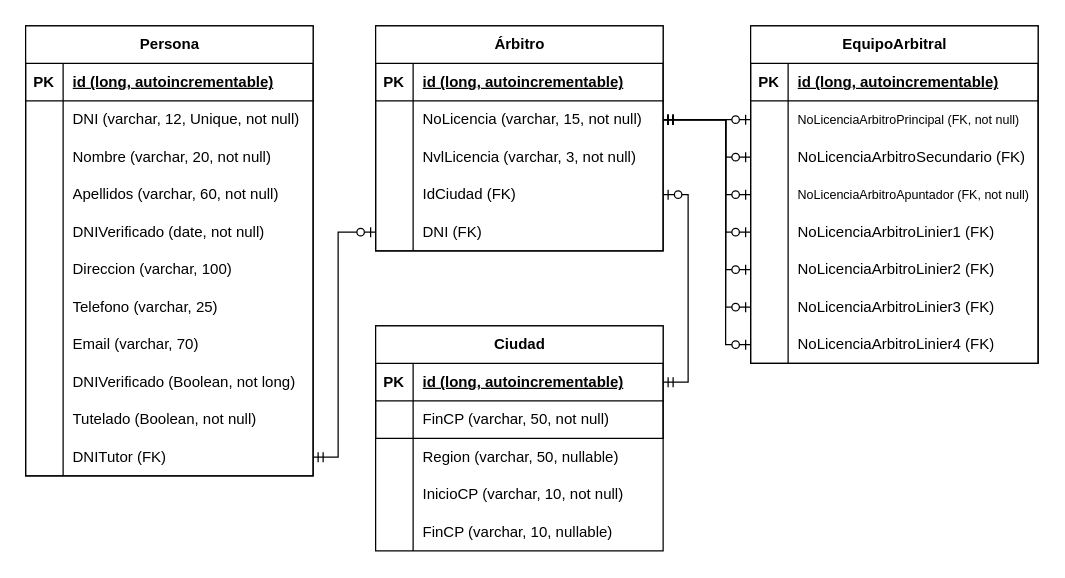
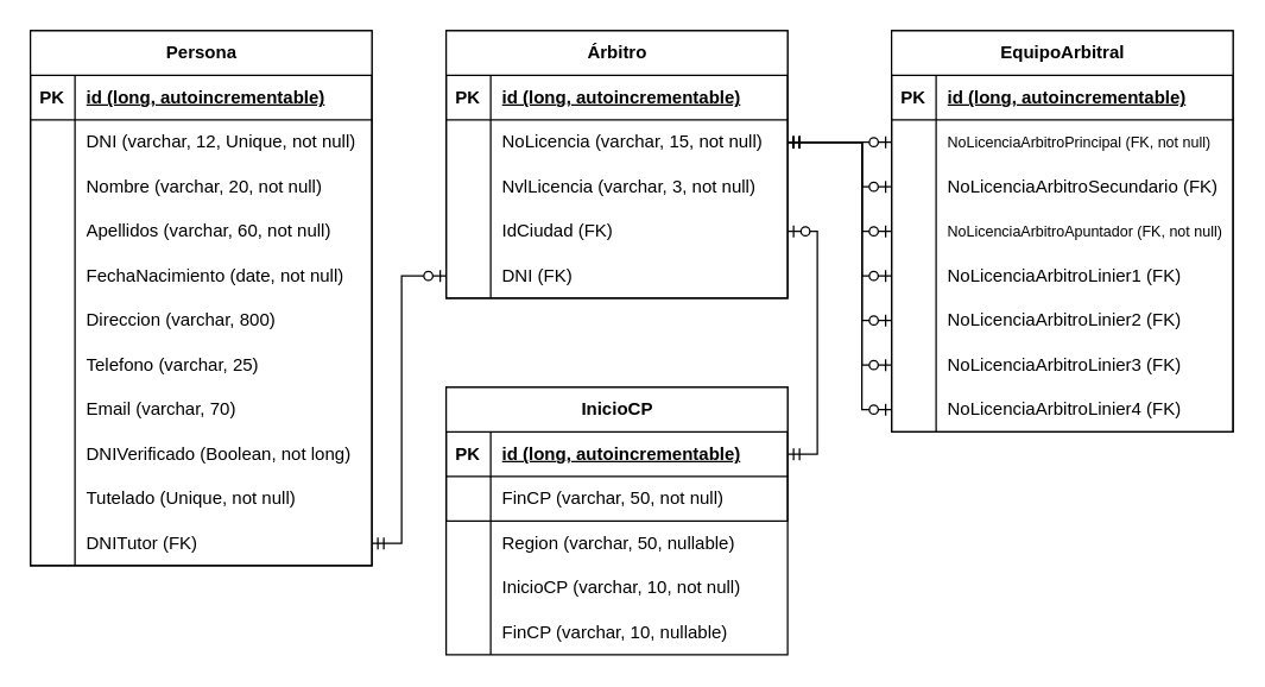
- <mxCell id="78" value="DNIVerificado (date, not null)" style="shape=partialRectangle;connectable=0;fillColor=none;top=0;left=0;bottom=0;right=0;align=left;spacingLeft=6;overflow=hidden;whiteSpace=wrap;html=1;strokeColor=light-dark(#000000,#000000);swimlaneFillColor=light-dark(transparent,#FFFFFF);fontColor=light-dark(#000000,#000000);" vertex="1" parent="76"><mxGeometry x="30" width="200" height="30" as="geometry"><mxRectangle width="200" height="30" as="alternateBounds" /></mxGeometry></mxCell>
+ <mxCell id="78" value="FechaNacimiento (date, not null)" style="shape=partialRectangle;connectable=0;fillColor=none;top=0;left=0;bottom=0;right=0;align=left;spacingLeft=6;overflow=hidden;whiteSpace=wrap;html=1;strokeColor=light-dark(#000000,#000000);swimlaneFillColor=light-dark(transparent,#FFFFFF);fontColor=light-dark(#000000,#000000);" vertex="1" parent="76"><mxGeometry x="30" width="200" height="30" as="geometry"><mxRectangle width="200" height="30" as="alternateBounds" /></mxGeometry></mxCell>
- <mxCell id="81" value="Direccion (varchar, 100)" style="shape=partialRectangle;connectable=0;fillColor=none;top=0;left=0;bottom=0;right=0;align=left;spacingLeft=6;overflow=hidden;whiteSpace=wrap;html=1;strokeColor=light-dark(#000000,#000000);swimlaneFillColor=light-dark(transparent,#FFFFFF);fontColor=light-dark(#000000,#000000);" vertex="1" parent="79"><mxGeometry x="30" width="200" height="30" as="geometry"><mxRectangle width="200" height="30" as="alternateBounds" /></mxGeometry></mxCell>
+ <mxCell id="81" value="Direccion (varchar, 800)" style="shape=partialRectangle;connectable=0;fillColor=none;top=0;left=0;bottom=0;right=0;align=left;spacingLeft=6;overflow=hidden;whiteSpace=wrap;html=1;strokeColor=light-dark(#000000,#000000);swimlaneFillColor=light-dark(transparent,#FFFFFF);fontColor=light-dark(#000000,#000000);" vertex="1" parent="79"><mxGeometry x="30" width="200" height="30" as="geometry"><mxRectangle width="200" height="30" as="alternateBounds" /></mxGeometry></mxCell>
- <mxCell id="46" value="Ciudad" style="shape=table;startSize=30;container=1;collapsible=1;childLayout=tableLayout;fixedRows=1;rowLines=0;fontStyle=1;align=center;resizeLast=1;strokeColor=light-dark(#000000,#000000);swimlaneFillColor=light-dark(transparent,#FFFFFF);fontColor=light-dark(#000000,#000000);fillColor=light-dark(#FFFFFF,#FFFFFF);fillStyle=solid;html=1;" vertex="1" parent="1"><mxGeometry x="300" y="260" width="230" height="180" as="geometry" /></mxCell>
+ <mxCell id="46" value="InicioCP" style="shape=table;startSize=30;container=1;collapsible=1;childLayout=tableLayout;fixedRows=1;rowLines=0;fontStyle=1;align=center;resizeLast=1;strokeColor=light-dark(#000000,#000000);swimlaneFillColor=light-dark(transparent,#FFFFFF);fontColor=light-dark(#000000,#000000);fillColor=light-dark(#FFFFFF,#FFFFFF);fillStyle=solid;html=1;" vertex="1" parent="1"><mxGeometry x="300" y="260" width="230" height="180" as="geometry" /></mxCell>
- <mxCell id="93" value="Tutelado (Boolean, not null)" style="shape=partialRectangle;connectable=0;fillColor=none;top=0;left=0;bottom=0;right=0;align=left;spacingLeft=6;overflow=hidden;whiteSpace=wrap;html=1;strokeColor=light-dark(#000000,#000000);swimlaneFillColor=light-dark(transparent,#FFFFFF);fontColor=light-dark(#000000,#000000);" vertex="1" parent="91"><mxGeometry x="30" width="200" height="30" as="geometry"><mxRectangle width="200" height="30" as="alternateBounds" /></mxGeometry></mxCell>
+ <mxCell id="93" value="Tutelado (Unique, not null)" style="shape=partialRectangle;connectable=0;fillColor=none;top=0;left=0;bottom=0;right=0;align=left;spacingLeft=6;overflow=hidden;whiteSpace=wrap;html=1;strokeColor=light-dark(#000000,#000000);swimlaneFillColor=light-dark(transparent,#FFFFFF);fontColor=light-dark(#000000,#000000);" vertex="1" parent="91"><mxGeometry x="30" width="200" height="30" as="geometry"><mxRectangle width="200" height="30" as="alternateBounds" /></mxGeometry></mxCell>
